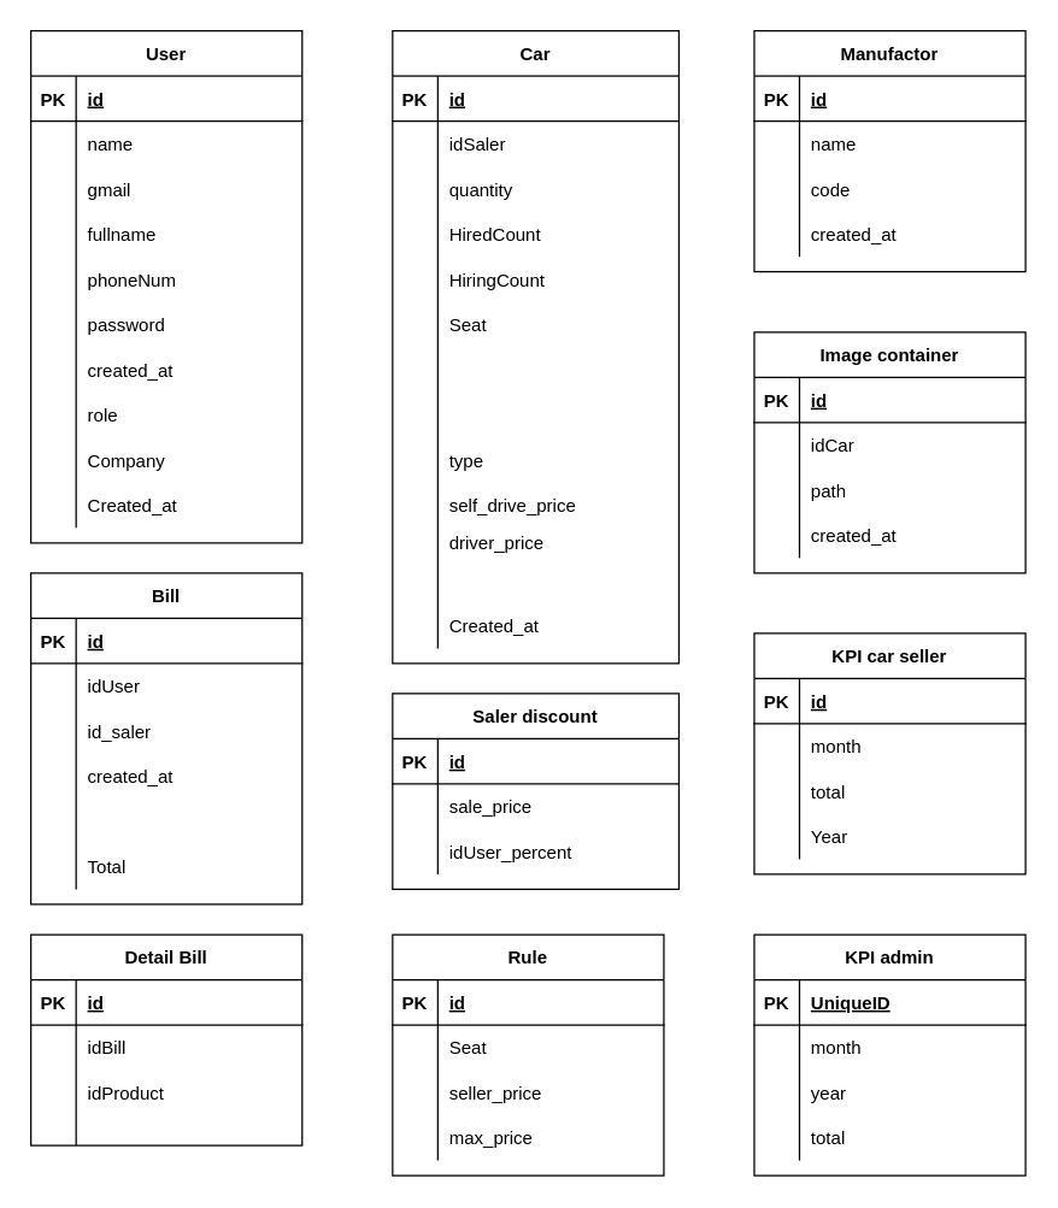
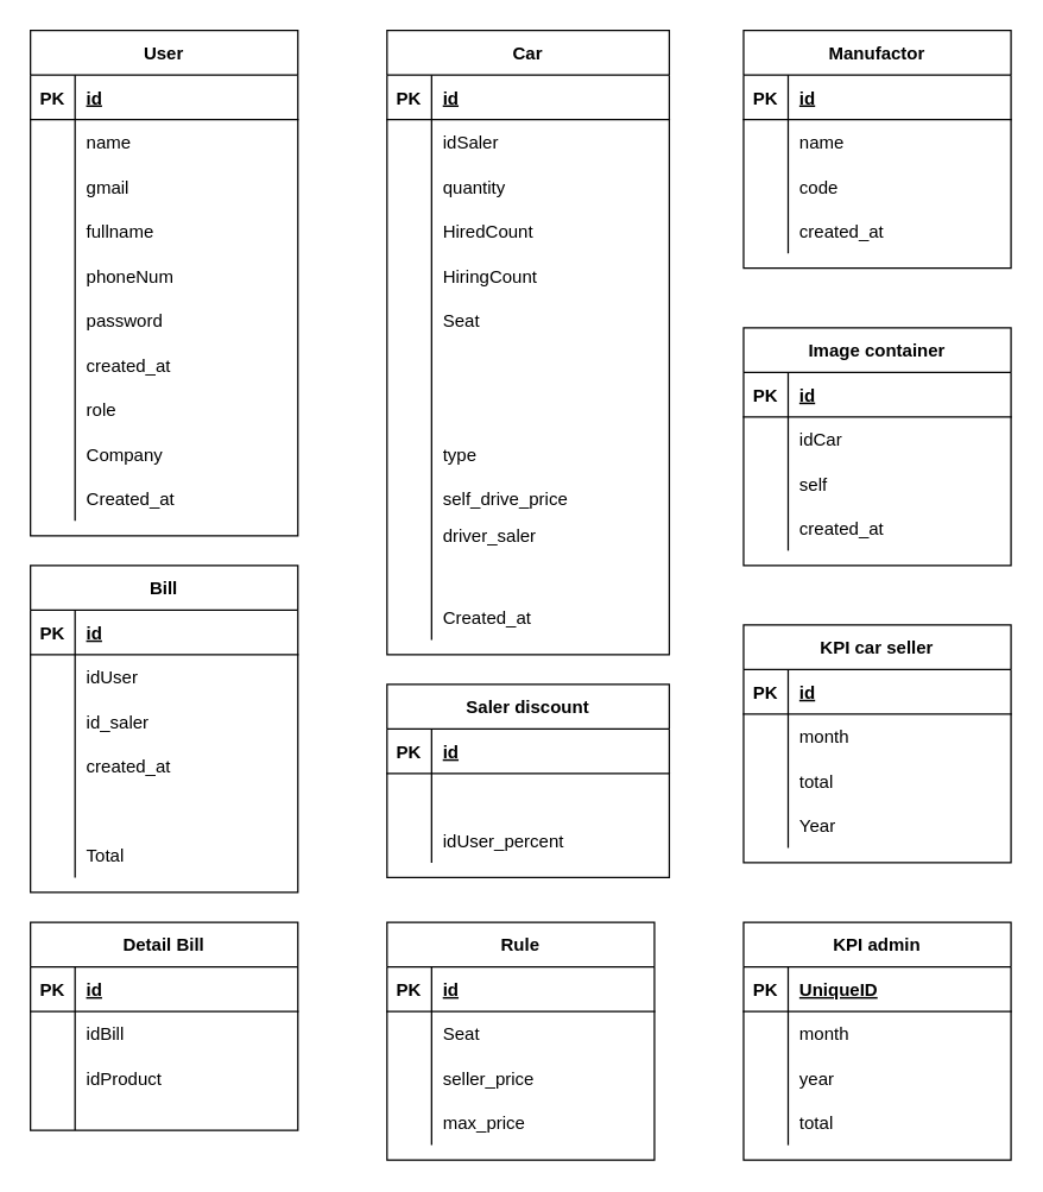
- <mxCell id="92" value="path" style="shape=partialRectangle;connectable=0;fillColor=none;top=0;left=0;bottom=0;right=0;align=left;spacingLeft=6;overflow=hidden;" vertex="1" parent="90"><mxGeometry x="30" width="150" height="30" as="geometry" /></mxCell>
+ <mxCell id="92" value="self" style="shape=partialRectangle;connectable=0;fillColor=none;top=0;left=0;bottom=0;right=0;align=left;spacingLeft=6;overflow=hidden;" vertex="1" parent="90"><mxGeometry x="30" width="150" height="30" as="geometry" /></mxCell>
- <mxCell id="64" value="driver_price" style="shape=partialRectangle;connectable=0;fillColor=none;top=0;left=0;bottom=0;right=0;align=left;spacingLeft=6;overflow=hidden;" vertex="1" parent="62"><mxGeometry x="30" width="160" height="20" as="geometry" /></mxCell>
+ <mxCell id="64" value="driver_saler" style="shape=partialRectangle;connectable=0;fillColor=none;top=0;left=0;bottom=0;right=0;align=left;spacingLeft=6;overflow=hidden;" vertex="1" parent="62"><mxGeometry x="30" width="160" height="20" as="geometry" /></mxCell>
- <mxCell id="133" value="sale_price" style="shape=partialRectangle;connectable=0;fillColor=none;top=0;left=0;bottom=0;right=0;align=left;spacingLeft=6;overflow=hidden;" vertex="1" parent="131"><mxGeometry x="30" width="160" height="30" as="geometry" /></mxCell>
